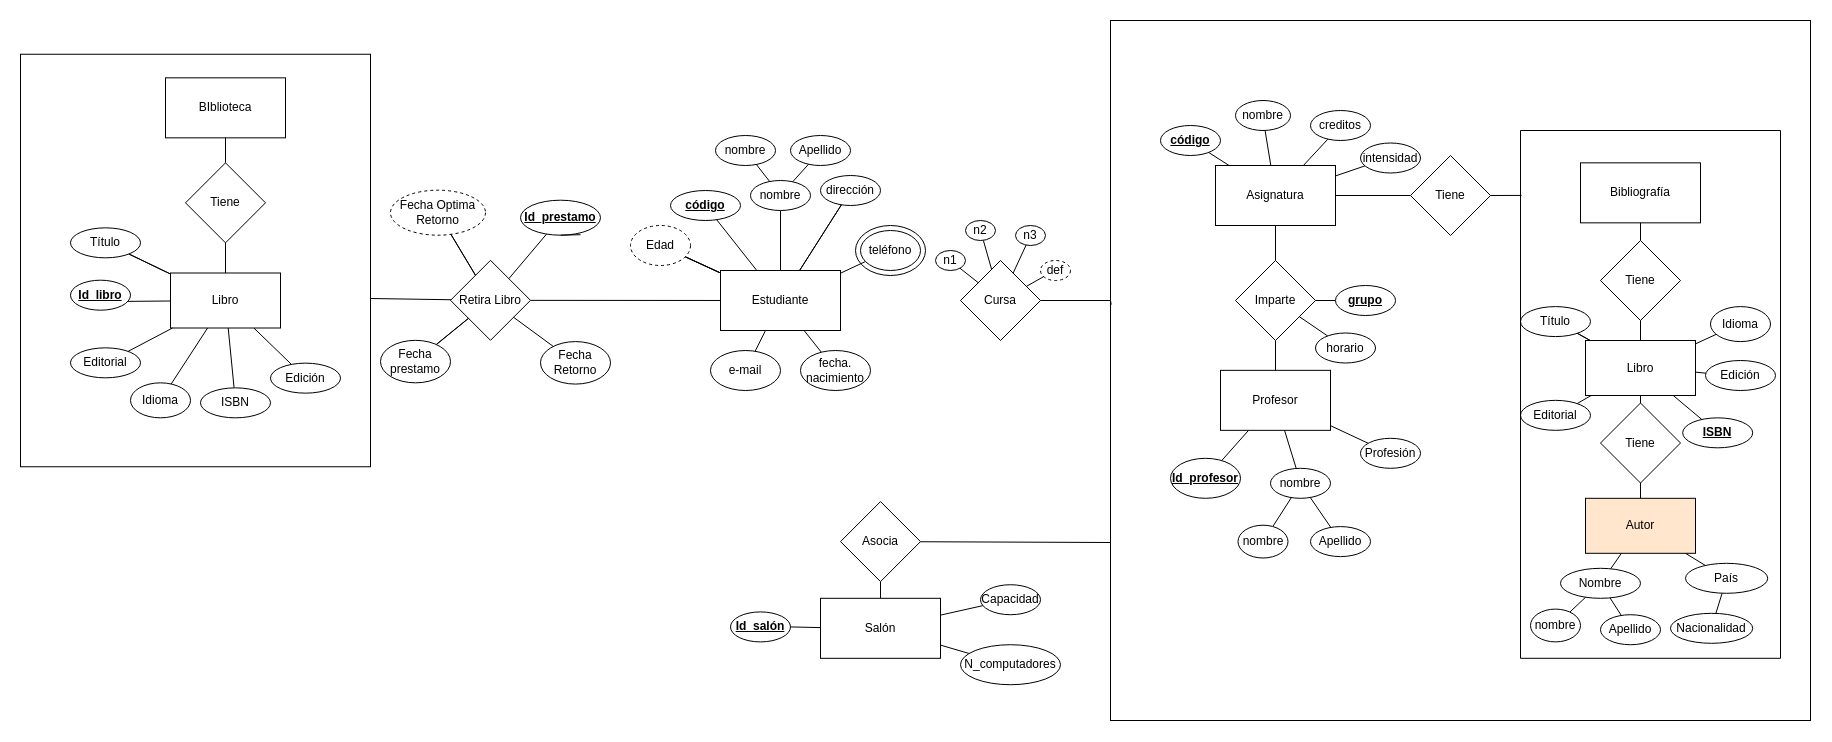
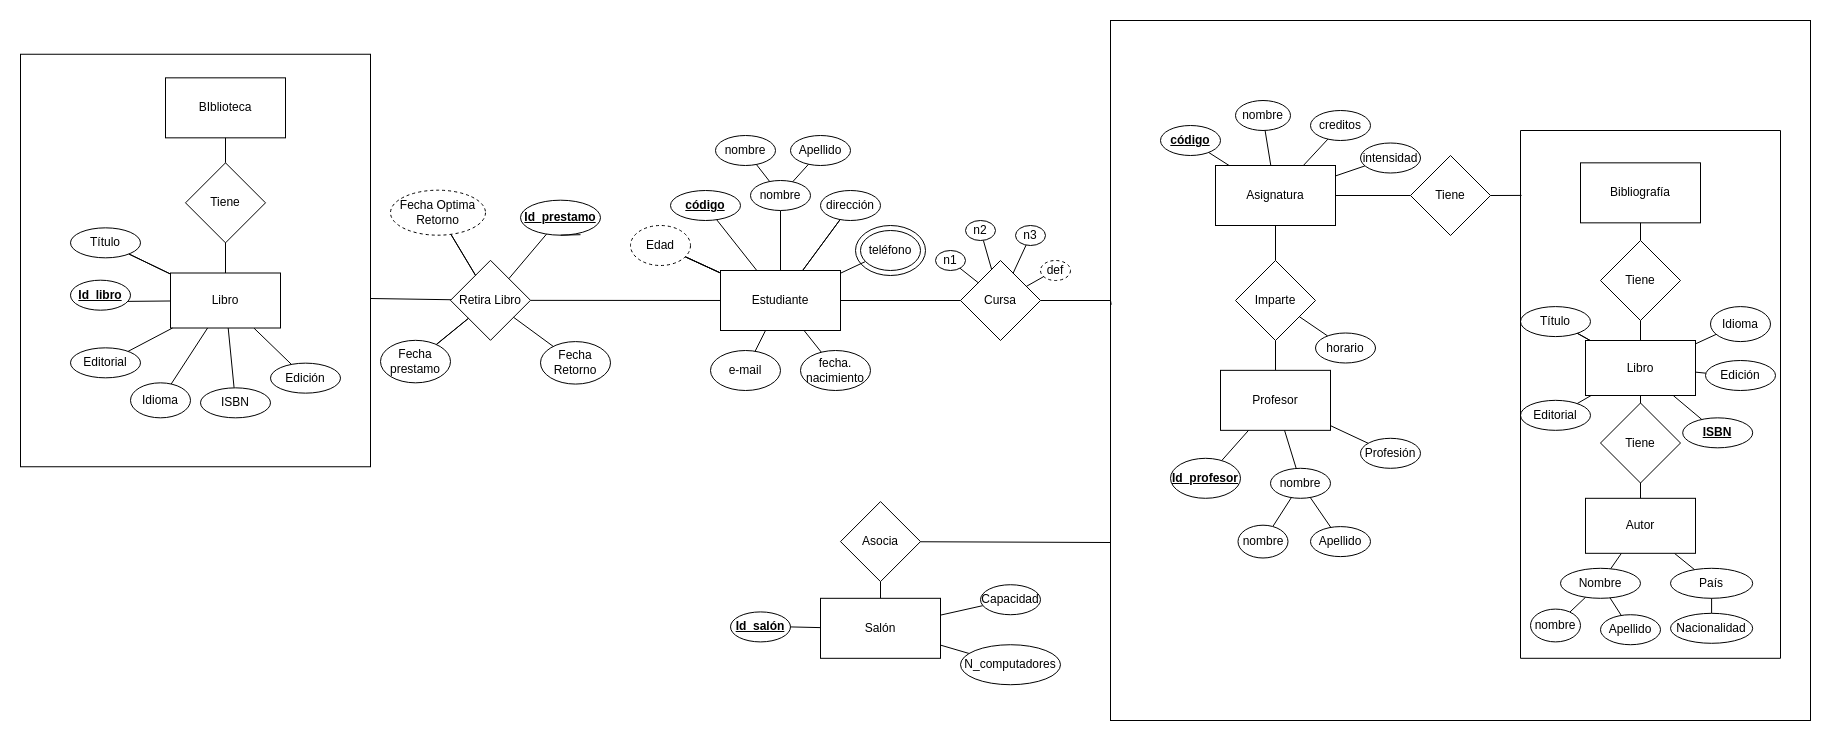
- <mxCell id="17" value="dirección" style="ellipse;whiteSpace=wrap;html=1;sketch=0;" vertex="1" parent="1"><mxGeometry x="820" y="175" width="60" height="30" as="geometry" /></mxCell>
+ <mxCell id="17" value="dirección" style="ellipse;whiteSpace=wrap;html=1;sketch=0;" vertex="1" parent="1"><mxGeometry x="820" y="190" width="60" height="30" as="geometry" /></mxCell>
+ <mxCell id="24" value="" style="edgeStyle=none;rounded=0;orthogonalLoop=1;jettySize=auto;html=1;endArrow=none;endFill=0;" edge="1" parent="1" source="26" target="9"><mxGeometry relative="1" as="geometry" /></mxCell>
- <mxCell id="39" value="" style="edgeStyle=none;rounded=0;orthogonalLoop=1;jettySize=auto;html=1;endArrow=none;endFill=0;" edge="1" parent="1" source="40" target="38"><mxGeometry relative="1" as="geometry" /></mxCell>
- <mxCell id="40" value="&lt;u&gt;&lt;b&gt;grupo&lt;/b&gt;&lt;/u&gt;" style="ellipse;whiteSpace=wrap;html=1;sketch=0;" vertex="1" parent="1"><mxGeometry x="1335" y="285" width="60" height="30" as="geometry" /></mxCell>
- <mxCell id="73" value="Autor" style="whiteSpace=wrap;html=1;sketch=0;fillColor=#ffe6cc;" vertex="1" parent="1"><mxGeometry x="1585" y="497.81" width="110" height="55" as="geometry" /></mxCell>
+ <mxCell id="73" value="Autor" style="whiteSpace=wrap;html=1;sketch=0;" vertex="1" parent="1"><mxGeometry x="1585" y="497.81" width="110" height="55" as="geometry" /></mxCell>
- <mxCell id="75" value="País" style="ellipse;whiteSpace=wrap;html=1;sketch=0;" vertex="1" parent="1"><mxGeometry x="1685" y="562.81" width="82.19" height="30" as="geometry" /></mxCell>
+ <mxCell id="75" value="País" style="ellipse;whiteSpace=wrap;html=1;sketch=0;" vertex="1" parent="1"><mxGeometry x="1670" y="567.81" width="82.19" height="30" as="geometry" /></mxCell>
